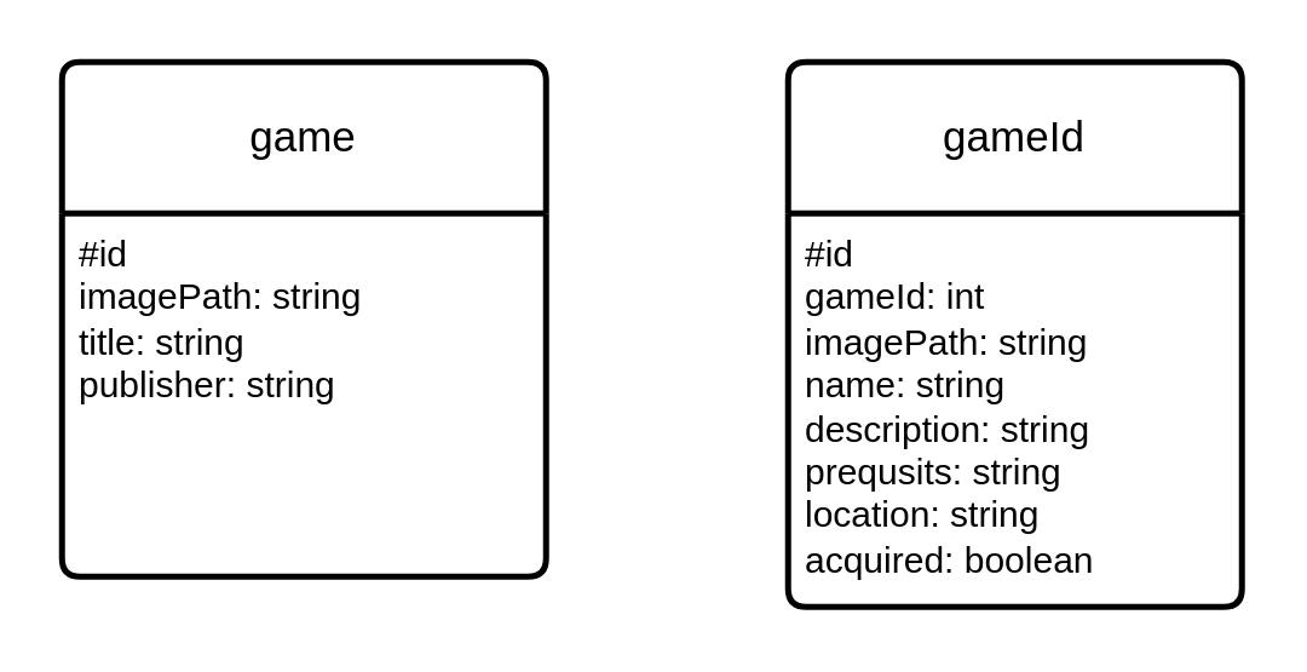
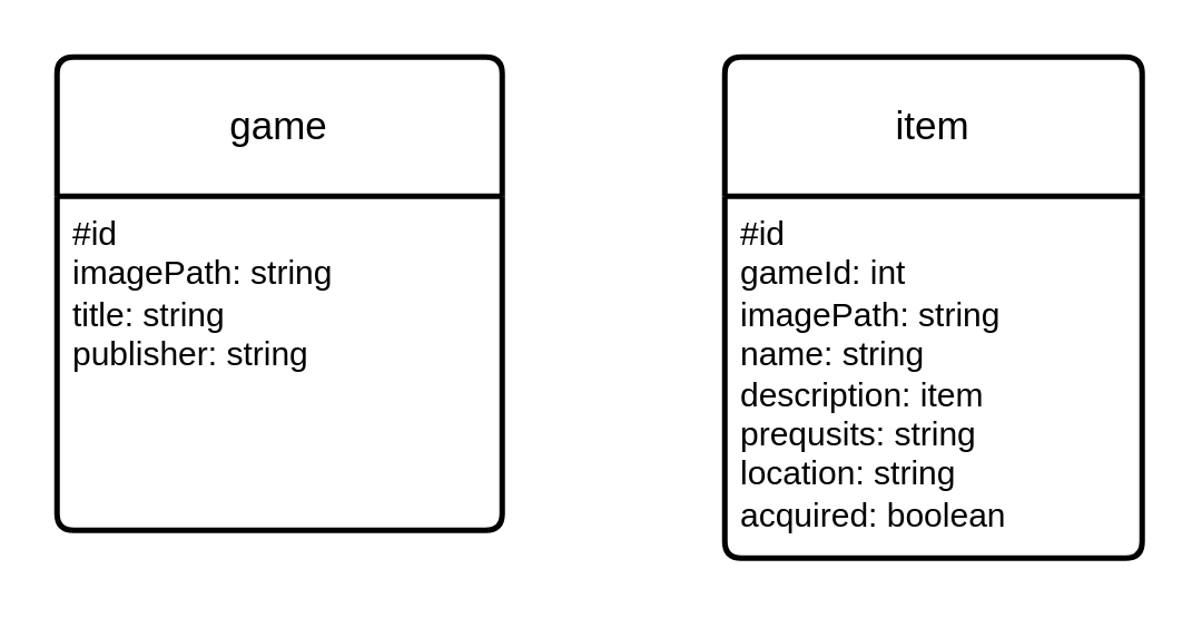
- <mxCell id="4" value="gameId" style="swimlane;childLayout=stackLayout;horizontal=1;startSize=50;horizontalStack=0;rounded=1;fontSize=14;fontStyle=0;strokeWidth=2;resizeParent=0;resizeLast=1;shadow=0;dashed=0;align=center;arcSize=4;whiteSpace=wrap;html=1;" vertex="1" parent="1"><mxGeometry x="260" y="20" width="150" height="180" as="geometry" /></mxCell>
+ <mxCell id="4" value="item" style="swimlane;childLayout=stackLayout;horizontal=1;startSize=50;horizontalStack=0;rounded=1;fontSize=14;fontStyle=0;strokeWidth=2;resizeParent=0;resizeLast=1;shadow=0;dashed=0;align=center;arcSize=4;whiteSpace=wrap;html=1;" vertex="1" parent="1"><mxGeometry x="260" y="20" width="150" height="180" as="geometry" /></mxCell>
- <mxCell id="5" value="#id&amp;nbsp;&lt;br&gt;gameId: int&lt;br&gt;imagePath: string&lt;br&gt;name: string&lt;br&gt;description: string&lt;br&gt;prequsits: string&lt;br&gt;location: string&lt;br&gt;acquired: boolean" style="align=left;strokeColor=none;fillColor=none;spacingLeft=4;fontSize=12;verticalAlign=top;resizable=0;rotatable=0;part=1;html=1;" vertex="1" parent="4"><mxGeometry y="50" width="150" height="130" as="geometry" /></mxCell>
+ <mxCell id="5" value="#id&amp;nbsp;&lt;br&gt;gameId: int&lt;br&gt;imagePath: string&lt;br&gt;name: string&lt;br&gt;description: item&lt;br&gt;prequsits: string&lt;br&gt;location: string&lt;br&gt;acquired: boolean" style="align=left;strokeColor=none;fillColor=none;spacingLeft=4;fontSize=12;verticalAlign=top;resizable=0;rotatable=0;part=1;html=1;" vertex="1" parent="4"><mxGeometry y="50" width="150" height="130" as="geometry" /></mxCell>
